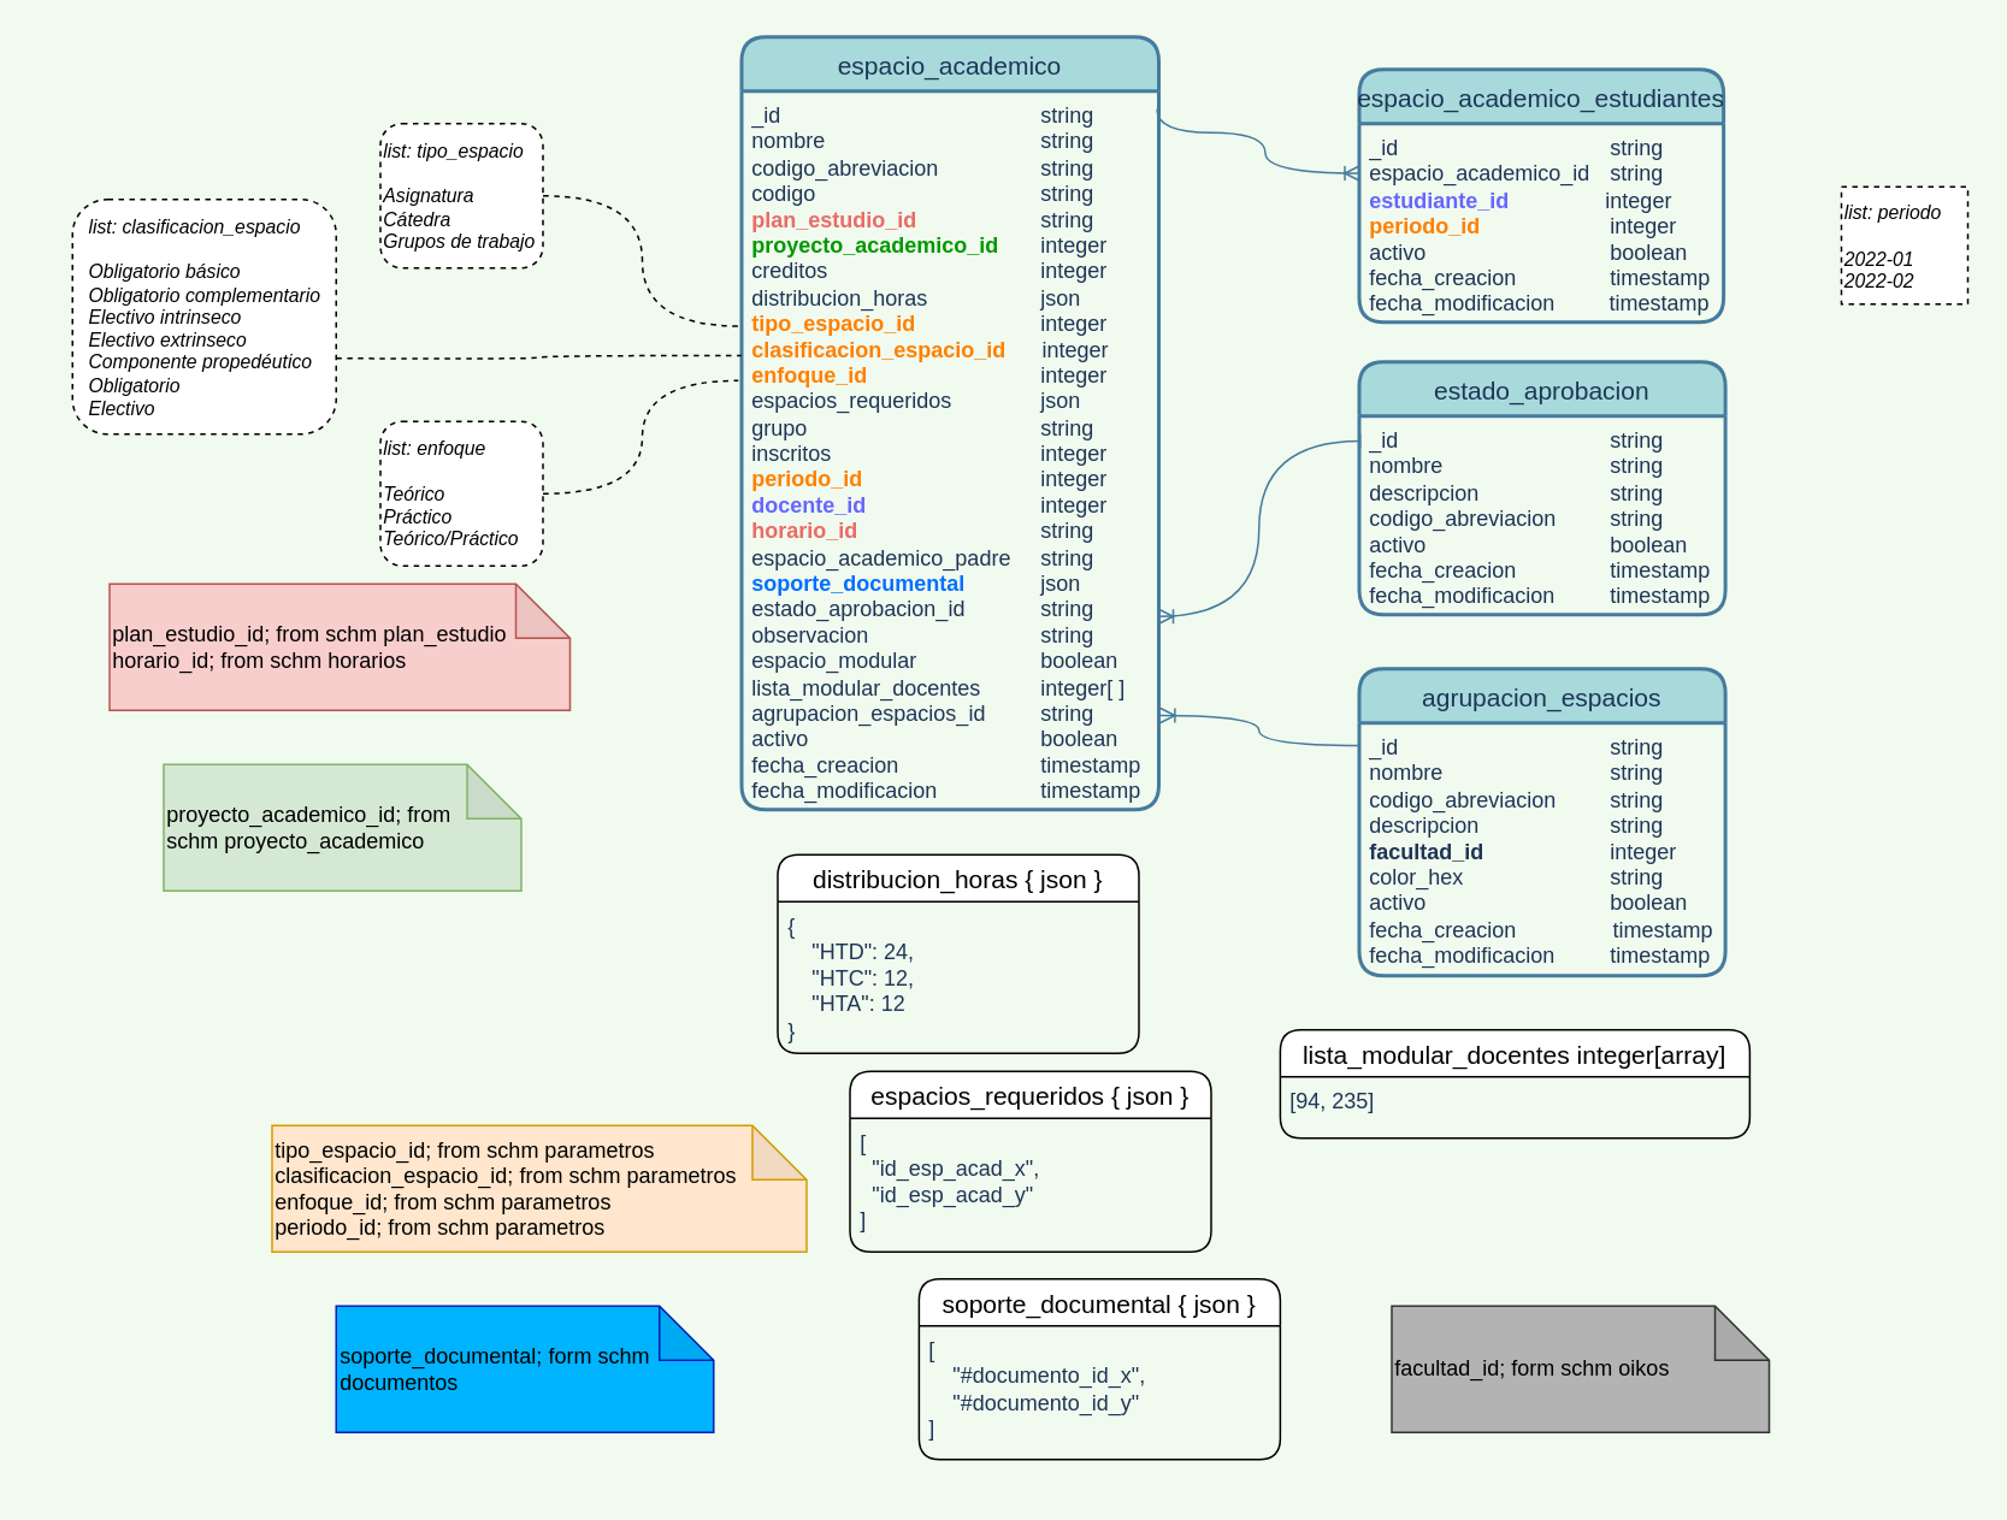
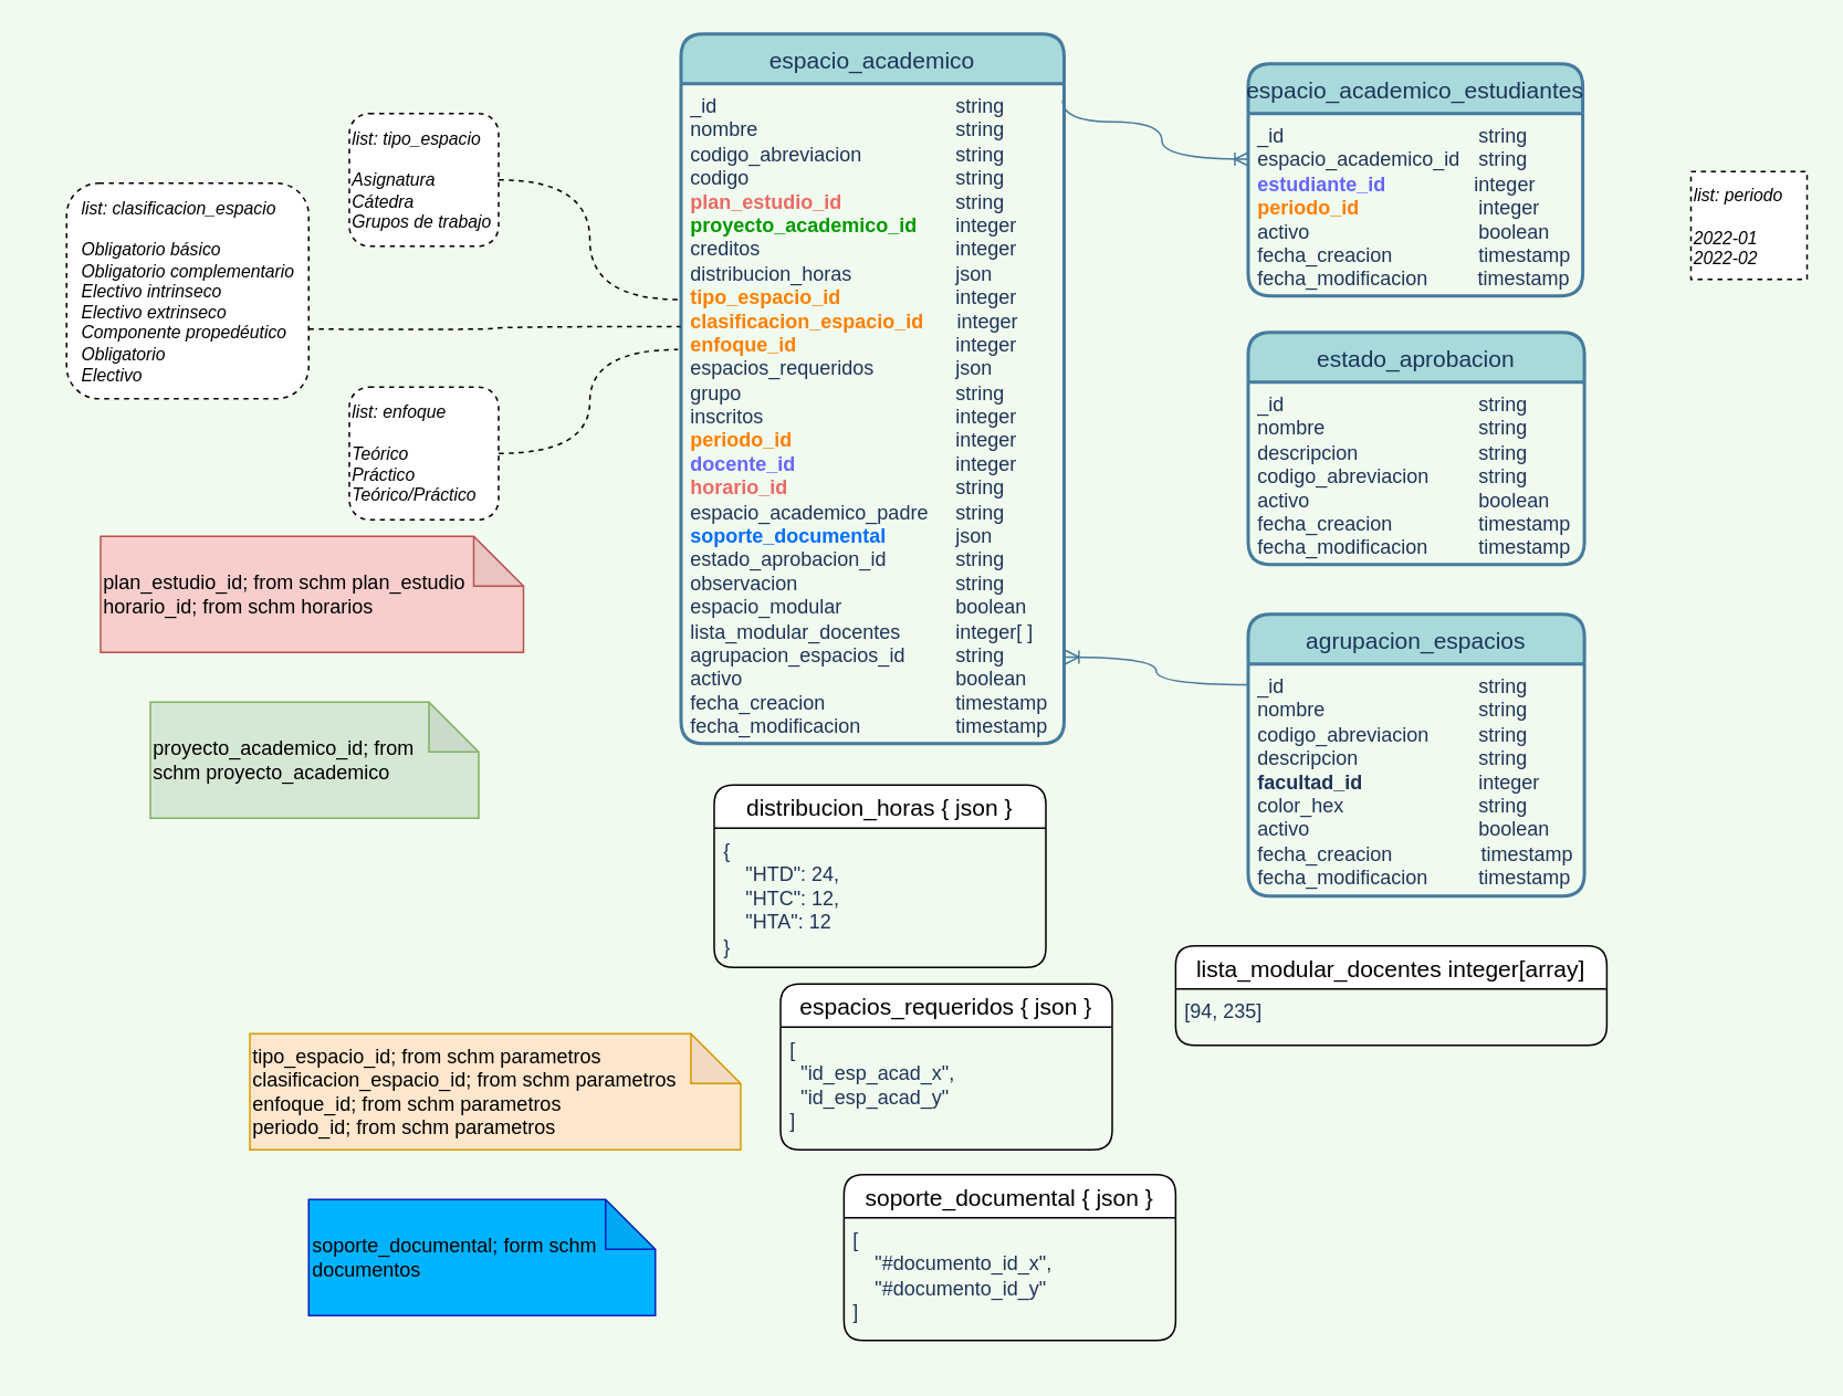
- <mxCell id="24" style="edgeStyle=orthogonalEdgeStyle;rounded=0;orthogonalLoop=1;jettySize=auto;html=1;entryX=0.002;entryY=0.126;entryDx=0;entryDy=0;curved=1;endArrow=baseDash;endFill=0;startArrow=ERoneToMany;startFill=0;strokeColor=#457B9D;entryPerimeter=0;exitX=1;exitY=0.75;exitDx=0;exitDy=0;" parent="1" source="8" target="23" edge="1"><mxGeometry relative="1" as="geometry"><mxPoint x="640" y="443" as="sourcePoint" /><mxPoint x="726.77" y="401.99" as="targetPoint" /></mxGeometry></mxCell>
- <mxCell id="29" value="&lt;div&gt;&lt;font color=&quot;#000000&quot;&gt;facultad_id;&lt;span&gt; &lt;span&gt; &lt;/span&gt;&lt;span&gt; &lt;/span&gt;&lt;/span&gt;form schm oikos&lt;/font&gt;&lt;/div&gt;" style="shape=note;whiteSpace=wrap;html=1;backgroundOutline=1;darkOpacity=0.05;align=left;fillColor=#B3B3B3;strokeColor=#333333;rounded=1;fontColor=#ffffff;" parent="1" vertex="1"><mxGeometry x="770" y="723" width="209" height="70" as="geometry" /></mxCell>
